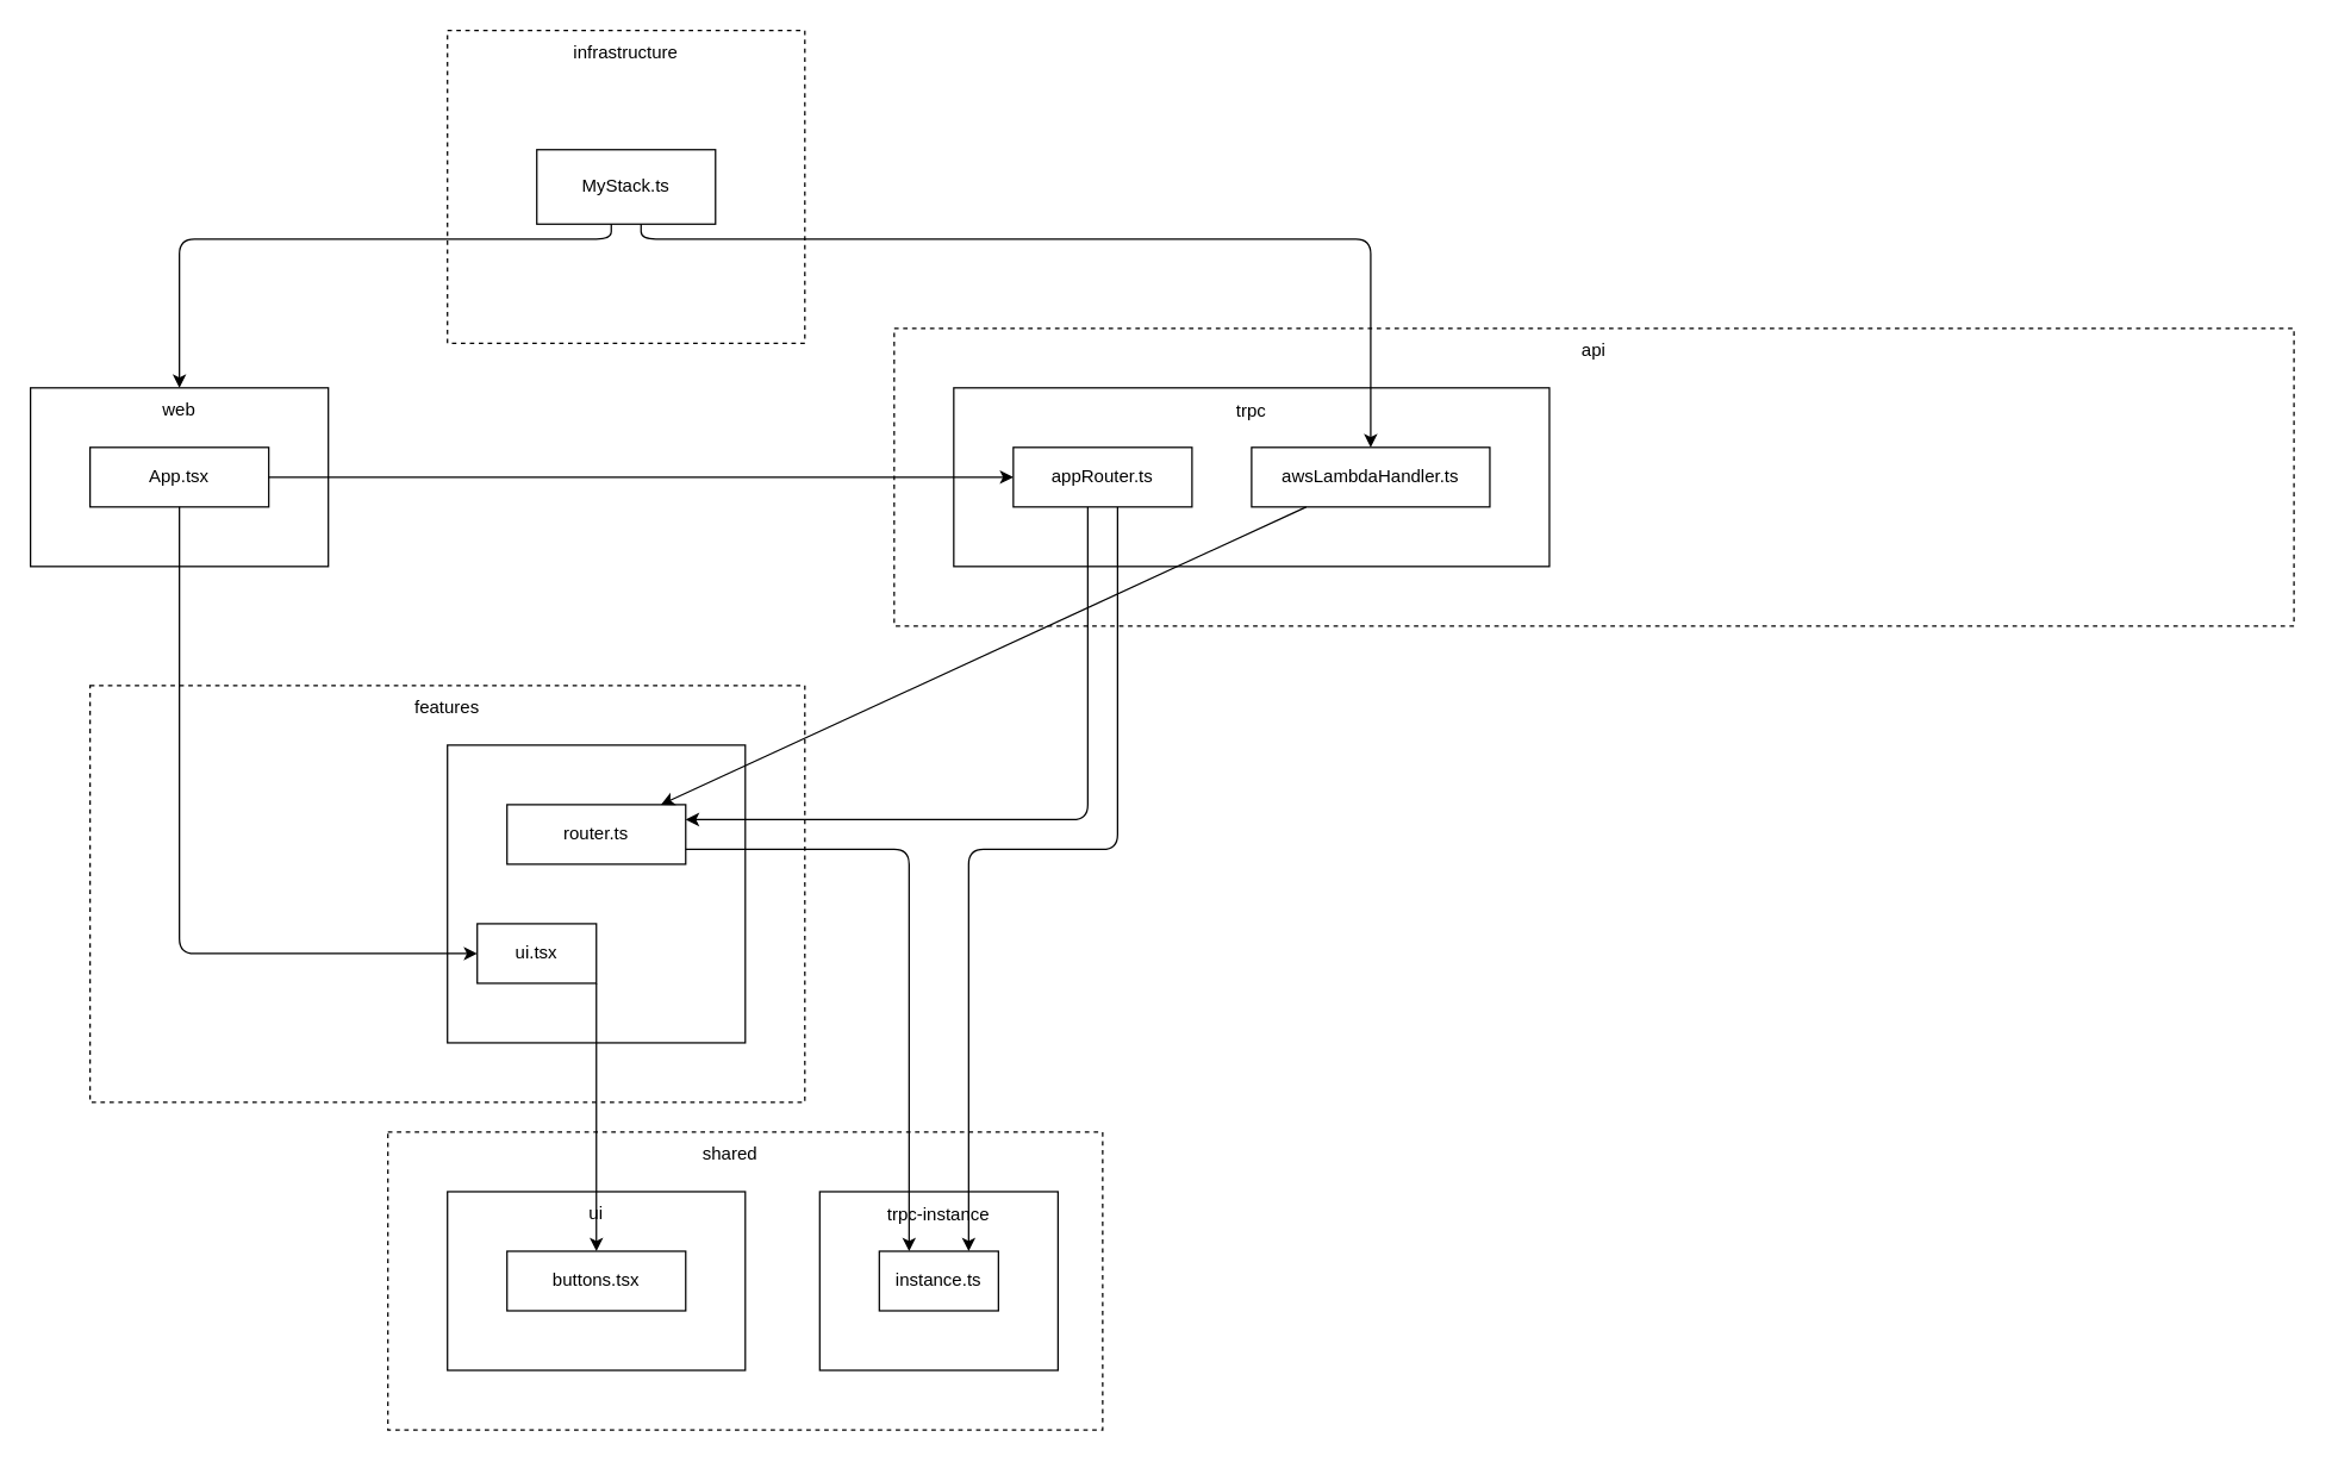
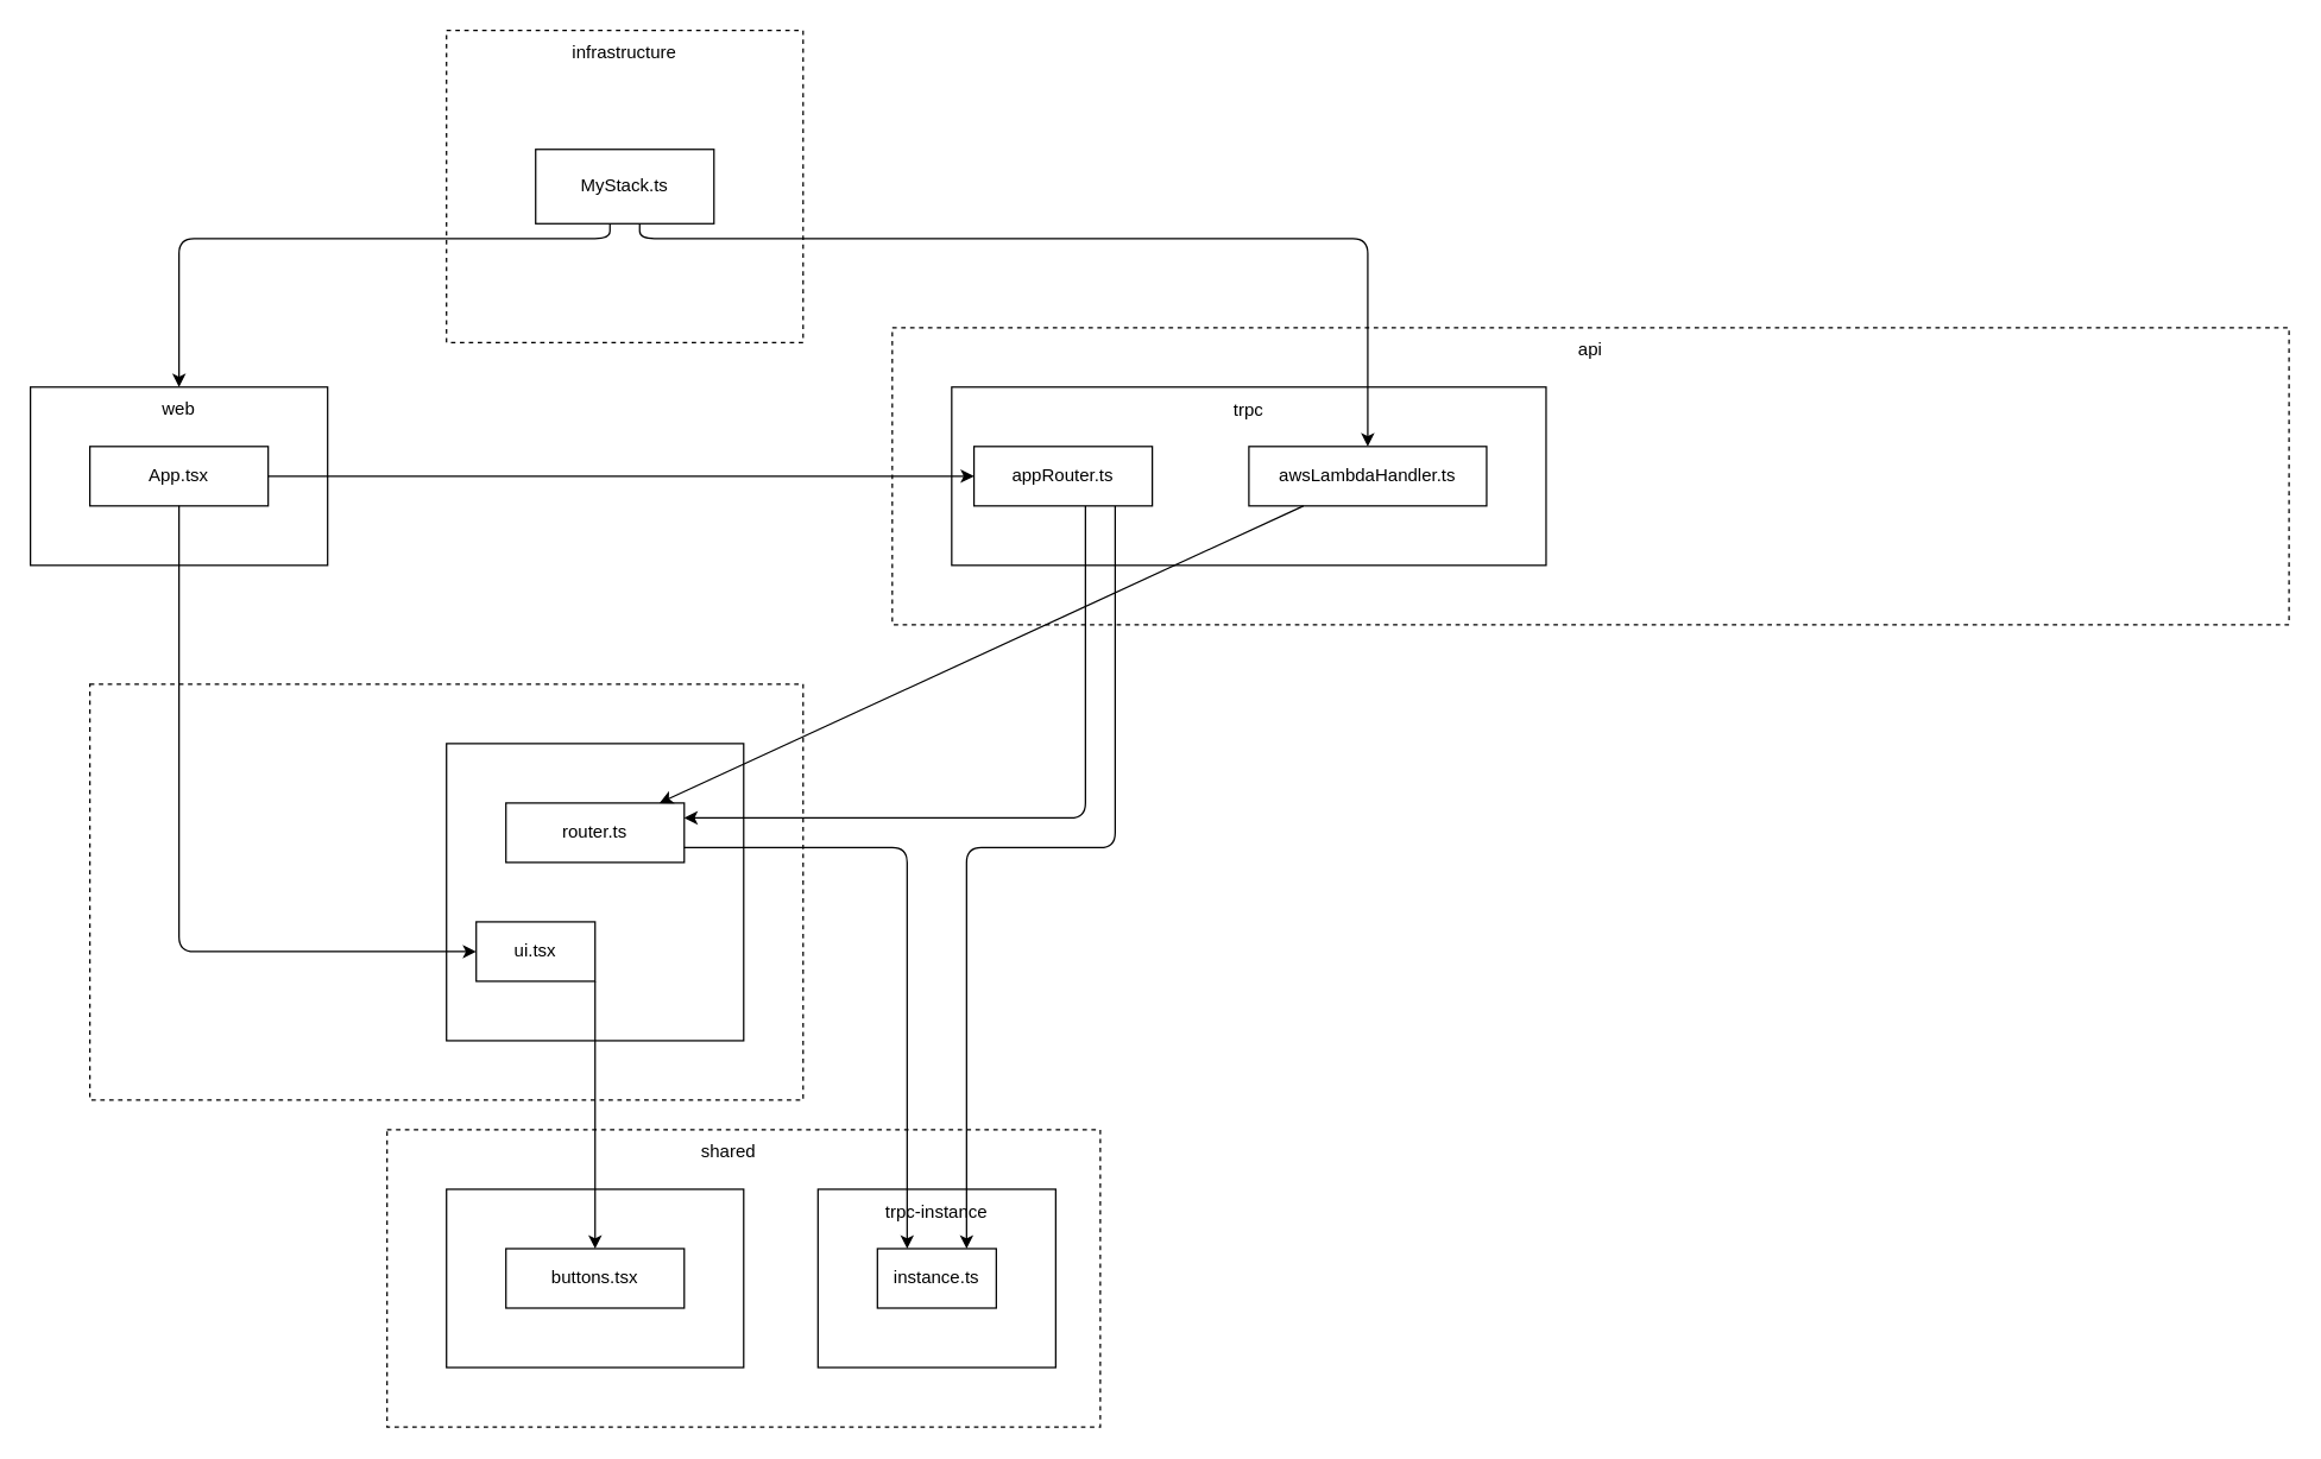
- <mxCell id="39" value="appRouter.ts" style="rounded=0;whiteSpace=wrap;html=1;" parent="37" vertex="1"><mxGeometry x="40" y="40" width="120" height="40" as="geometry" /></mxCell>
+ <mxCell id="39" value="appRouter.ts" style="rounded=0;whiteSpace=wrap;html=1;" parent="37" vertex="1"><mxGeometry x="15" y="40" width="120" height="40" as="geometry" /></mxCell>
- <mxCell id="21" value="features" style="text;html=1;strokeColor=none;fillColor=none;align=center;verticalAlign=middle;whiteSpace=wrap;rounded=0;" parent="1" vertex="1"><mxGeometry x="270" y="460" width="60" height="30" as="geometry" /></mxCell>
- <mxCell id="30" value="ui" style="text;html=1;strokeColor=none;fillColor=none;align=center;verticalAlign=middle;whiteSpace=wrap;rounded=0;container=0;fontStyle=0" parent="28" vertex="1"><mxGeometry x="40" width="120" height="30" as="geometry" /></mxCell>
